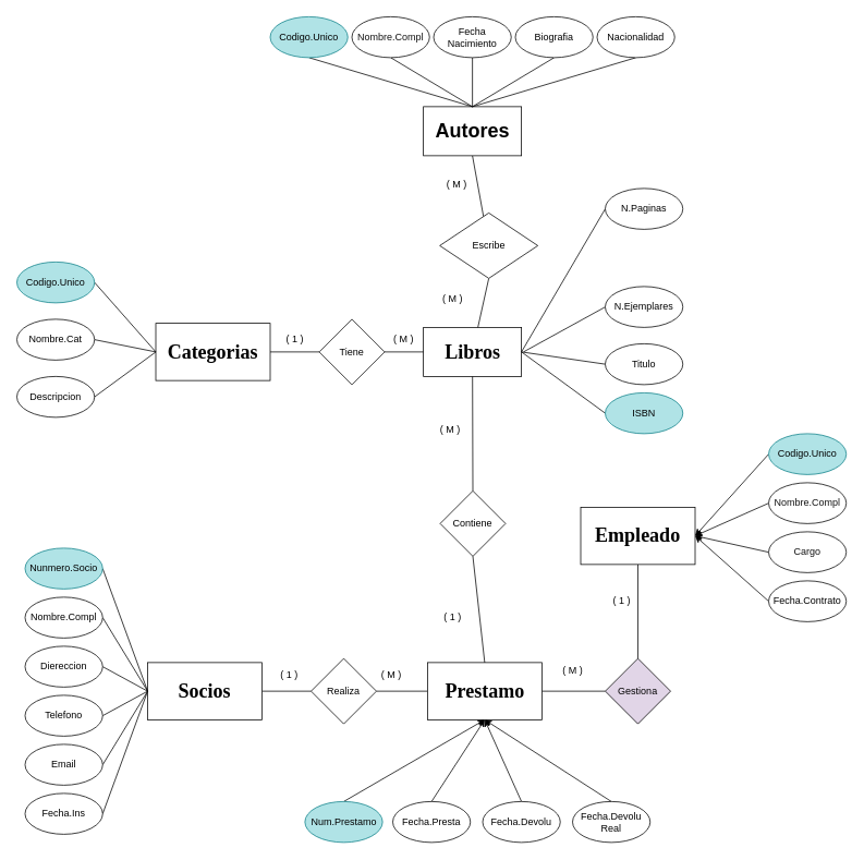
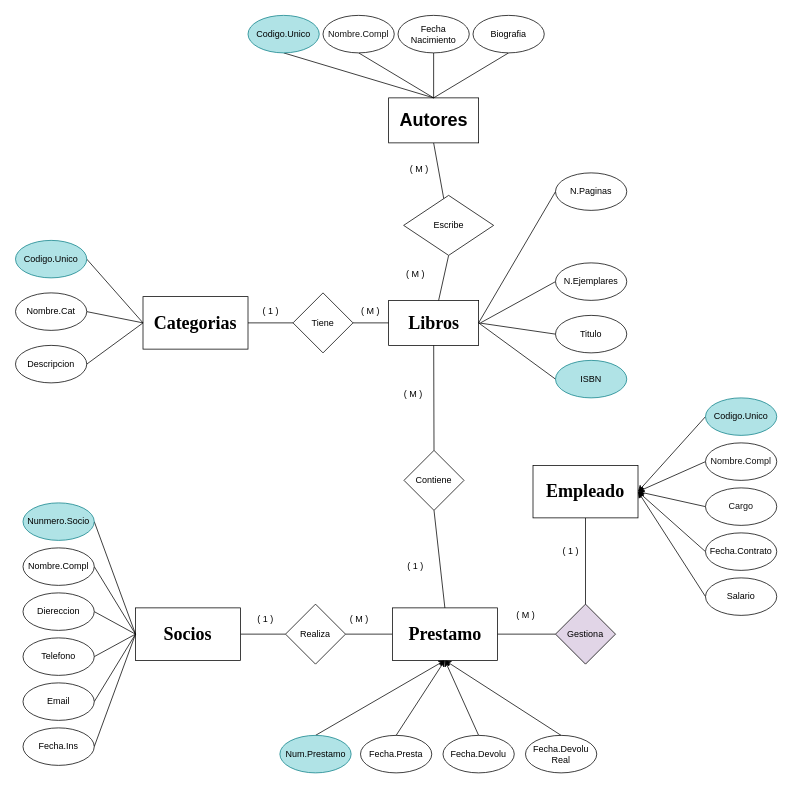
- <mxCell id="20" value="Nacionalidad" style="ellipse;whiteSpace=wrap;html=1;" vertex="1" parent="1"><mxGeometry x="730" y="20" width="95" height="50" as="geometry" /></mxCell>
- <mxCell id="19" style="edgeStyle=none;html=1;exitX=0.5;exitY=1;exitDx=0;exitDy=0;entryX=0.5;entryY=0;entryDx=0;entryDy=0;endArrow=none;endFill=0;" edge="1" parent="1" source="20" target="12"><mxGeometry relative="1" as="geometry" /></mxCell>
+ <mxCell id="77" style="edgeStyle=none;html=1;exitX=0;exitY=0.5;exitDx=0;exitDy=0;entryX=1;entryY=0.5;entryDx=0;entryDy=0;" edge="1" parent="1" source="78" target="68"><mxGeometry relative="1" as="geometry" /></mxCell>
+ <mxCell id="78" value="Salario" style="ellipse;whiteSpace=wrap;html=1;" vertex="1" parent="1"><mxGeometry x="940" y="770" width="95" height="50" as="geometry" /></mxCell>
